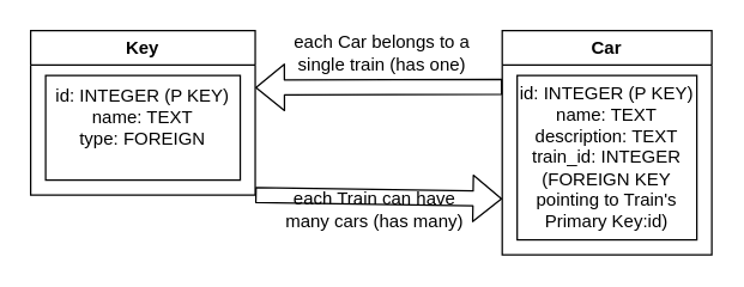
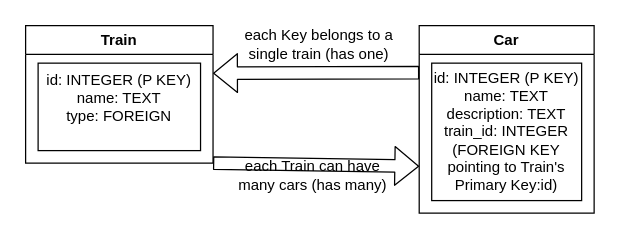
- <mxCell id="2" value="Key" style="swimlane;whiteSpace=wrap;html=1;" vertex="1" parent="1"><mxGeometry x="20" y="20" width="150" height="110" as="geometry" /></mxCell>
+ <mxCell id="2" value="Train" style="swimlane;whiteSpace=wrap;html=1;" vertex="1" parent="1"><mxGeometry x="20" y="20" width="150" height="110" as="geometry" /></mxCell>
- <mxCell id="9" value="each Car belongs to a &lt;br&gt;single train (has one)" style="text;html=1;strokeColor=none;fillColor=none;align=center;verticalAlign=middle;whiteSpace=wrap;rounded=0;" vertex="1" parent="1"><mxGeometry x="170" y="20" width="170" height="30" as="geometry" /></mxCell>
+ <mxCell id="9" value="each Key belongs to a &lt;br&gt;single train (has one)" style="text;html=1;strokeColor=none;fillColor=none;align=center;verticalAlign=middle;whiteSpace=wrap;rounded=0;" vertex="1" parent="1"><mxGeometry x="170" y="20" width="170" height="30" as="geometry" /></mxCell>
